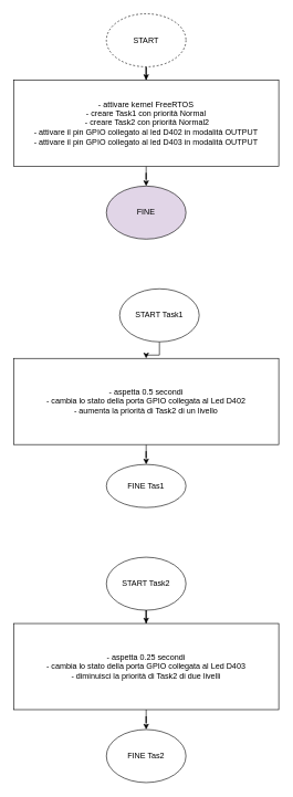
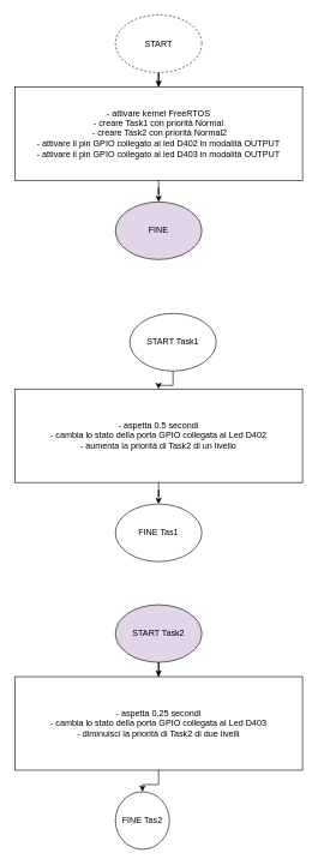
- <mxCell id="11" value="FINE Tas1" style="ellipse;whiteSpace=wrap;html=1;" vertex="1" parent="1"><mxGeometry x="160" y="700" width="120" height="65" as="geometry" /></mxCell>
+ <mxCell id="11" value="FINE Tas1" style="ellipse;whiteSpace=wrap;html=1;" vertex="1" parent="1"><mxGeometry x="160" y="700" width="120" height="80" as="geometry" /></mxCell>
- <mxCell id="13" value="START Task2" style="ellipse;whiteSpace=wrap;html=1;" vertex="1" parent="1"><mxGeometry x="160" y="840" width="120" height="80" as="geometry" /></mxCell>
+ <mxCell id="13" value="START Task2" style="ellipse;whiteSpace=wrap;html=1;fillColor=#e1d5e7;" vertex="1" parent="1"><mxGeometry x="160" y="840" width="120" height="80" as="geometry" /></mxCell>
- <mxCell id="16" value="FINE Tas2" style="ellipse;whiteSpace=wrap;html=1;" vertex="1" parent="1"><mxGeometry x="160" y="1100" width="120" height="80" as="geometry" /></mxCell>
+ <mxCell id="16" value="FINE Tas2" style="ellipse;whiteSpace=wrap;html=1;" vertex="1" parent="1"><mxGeometry x="160" y="1100" width="75" height="80" as="geometry" /></mxCell>
